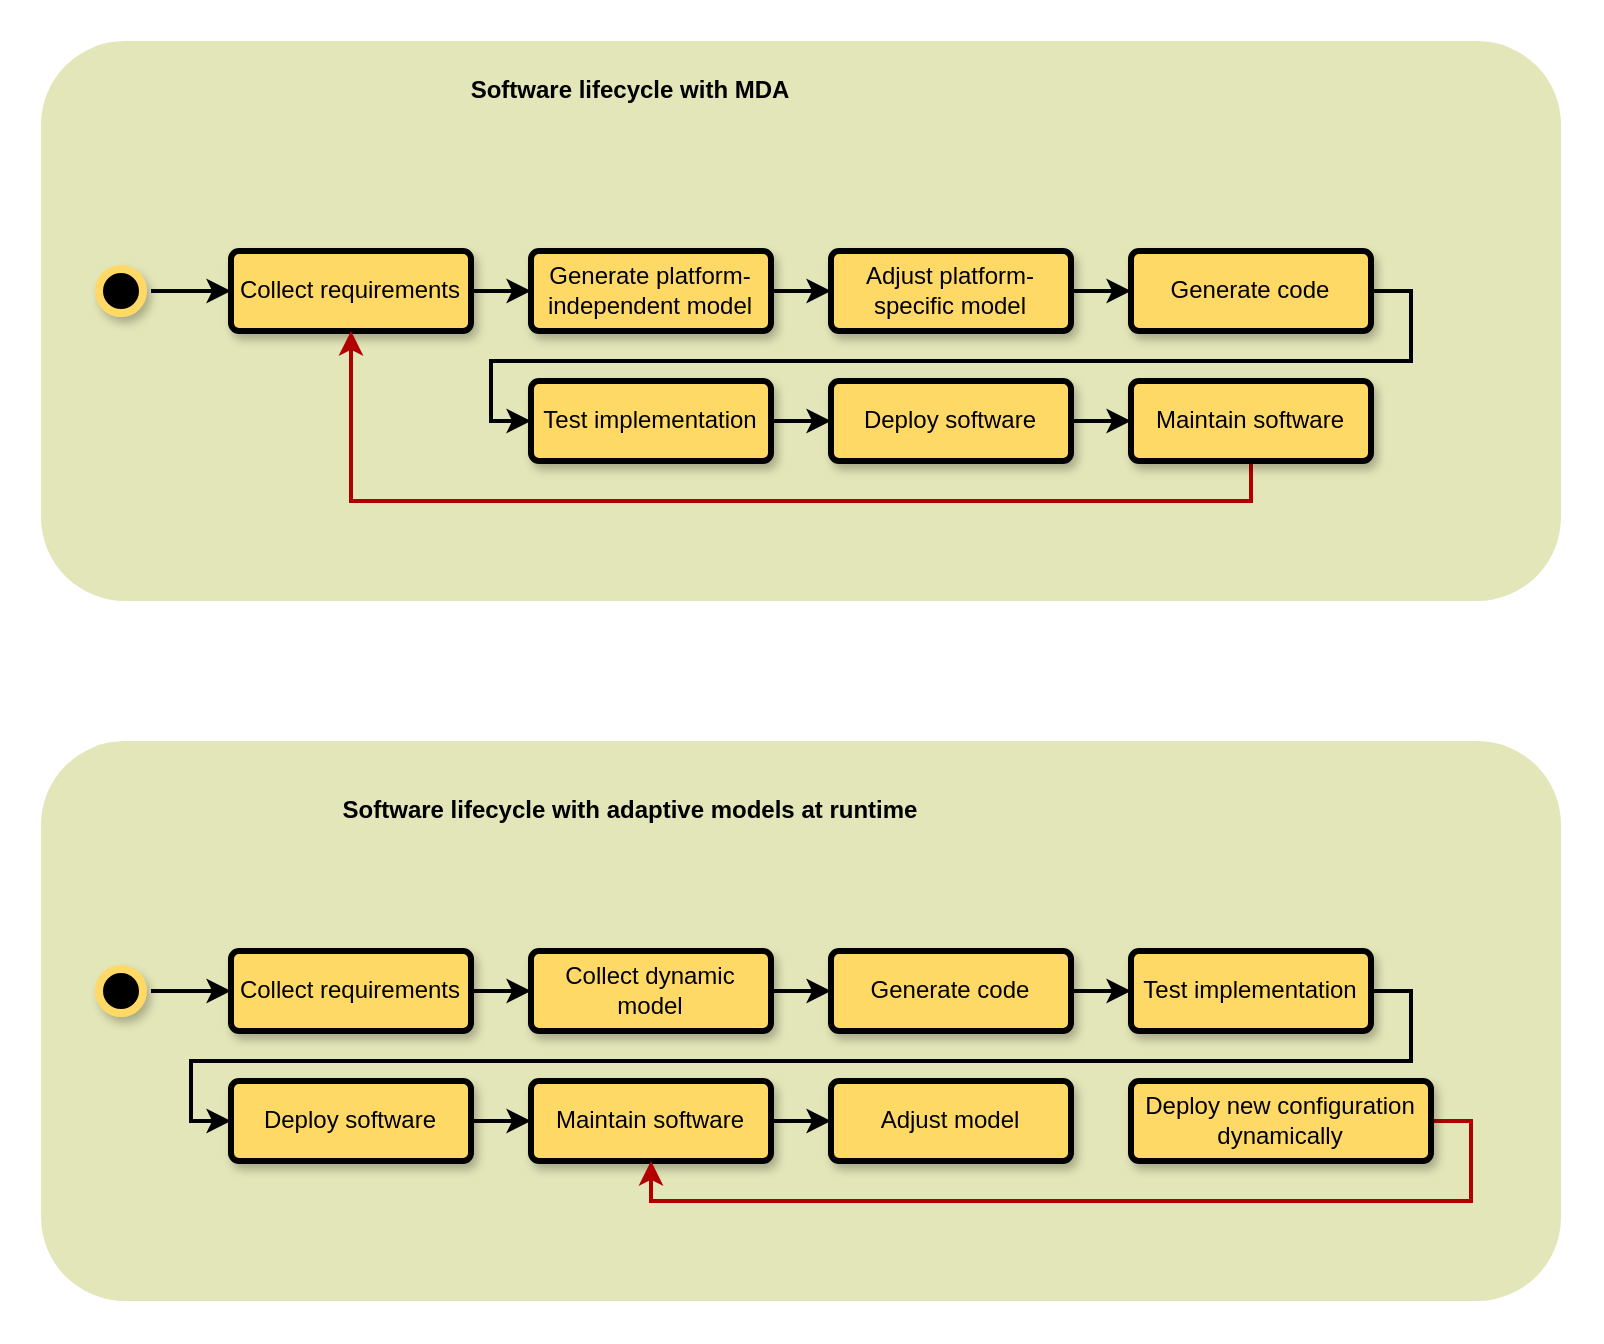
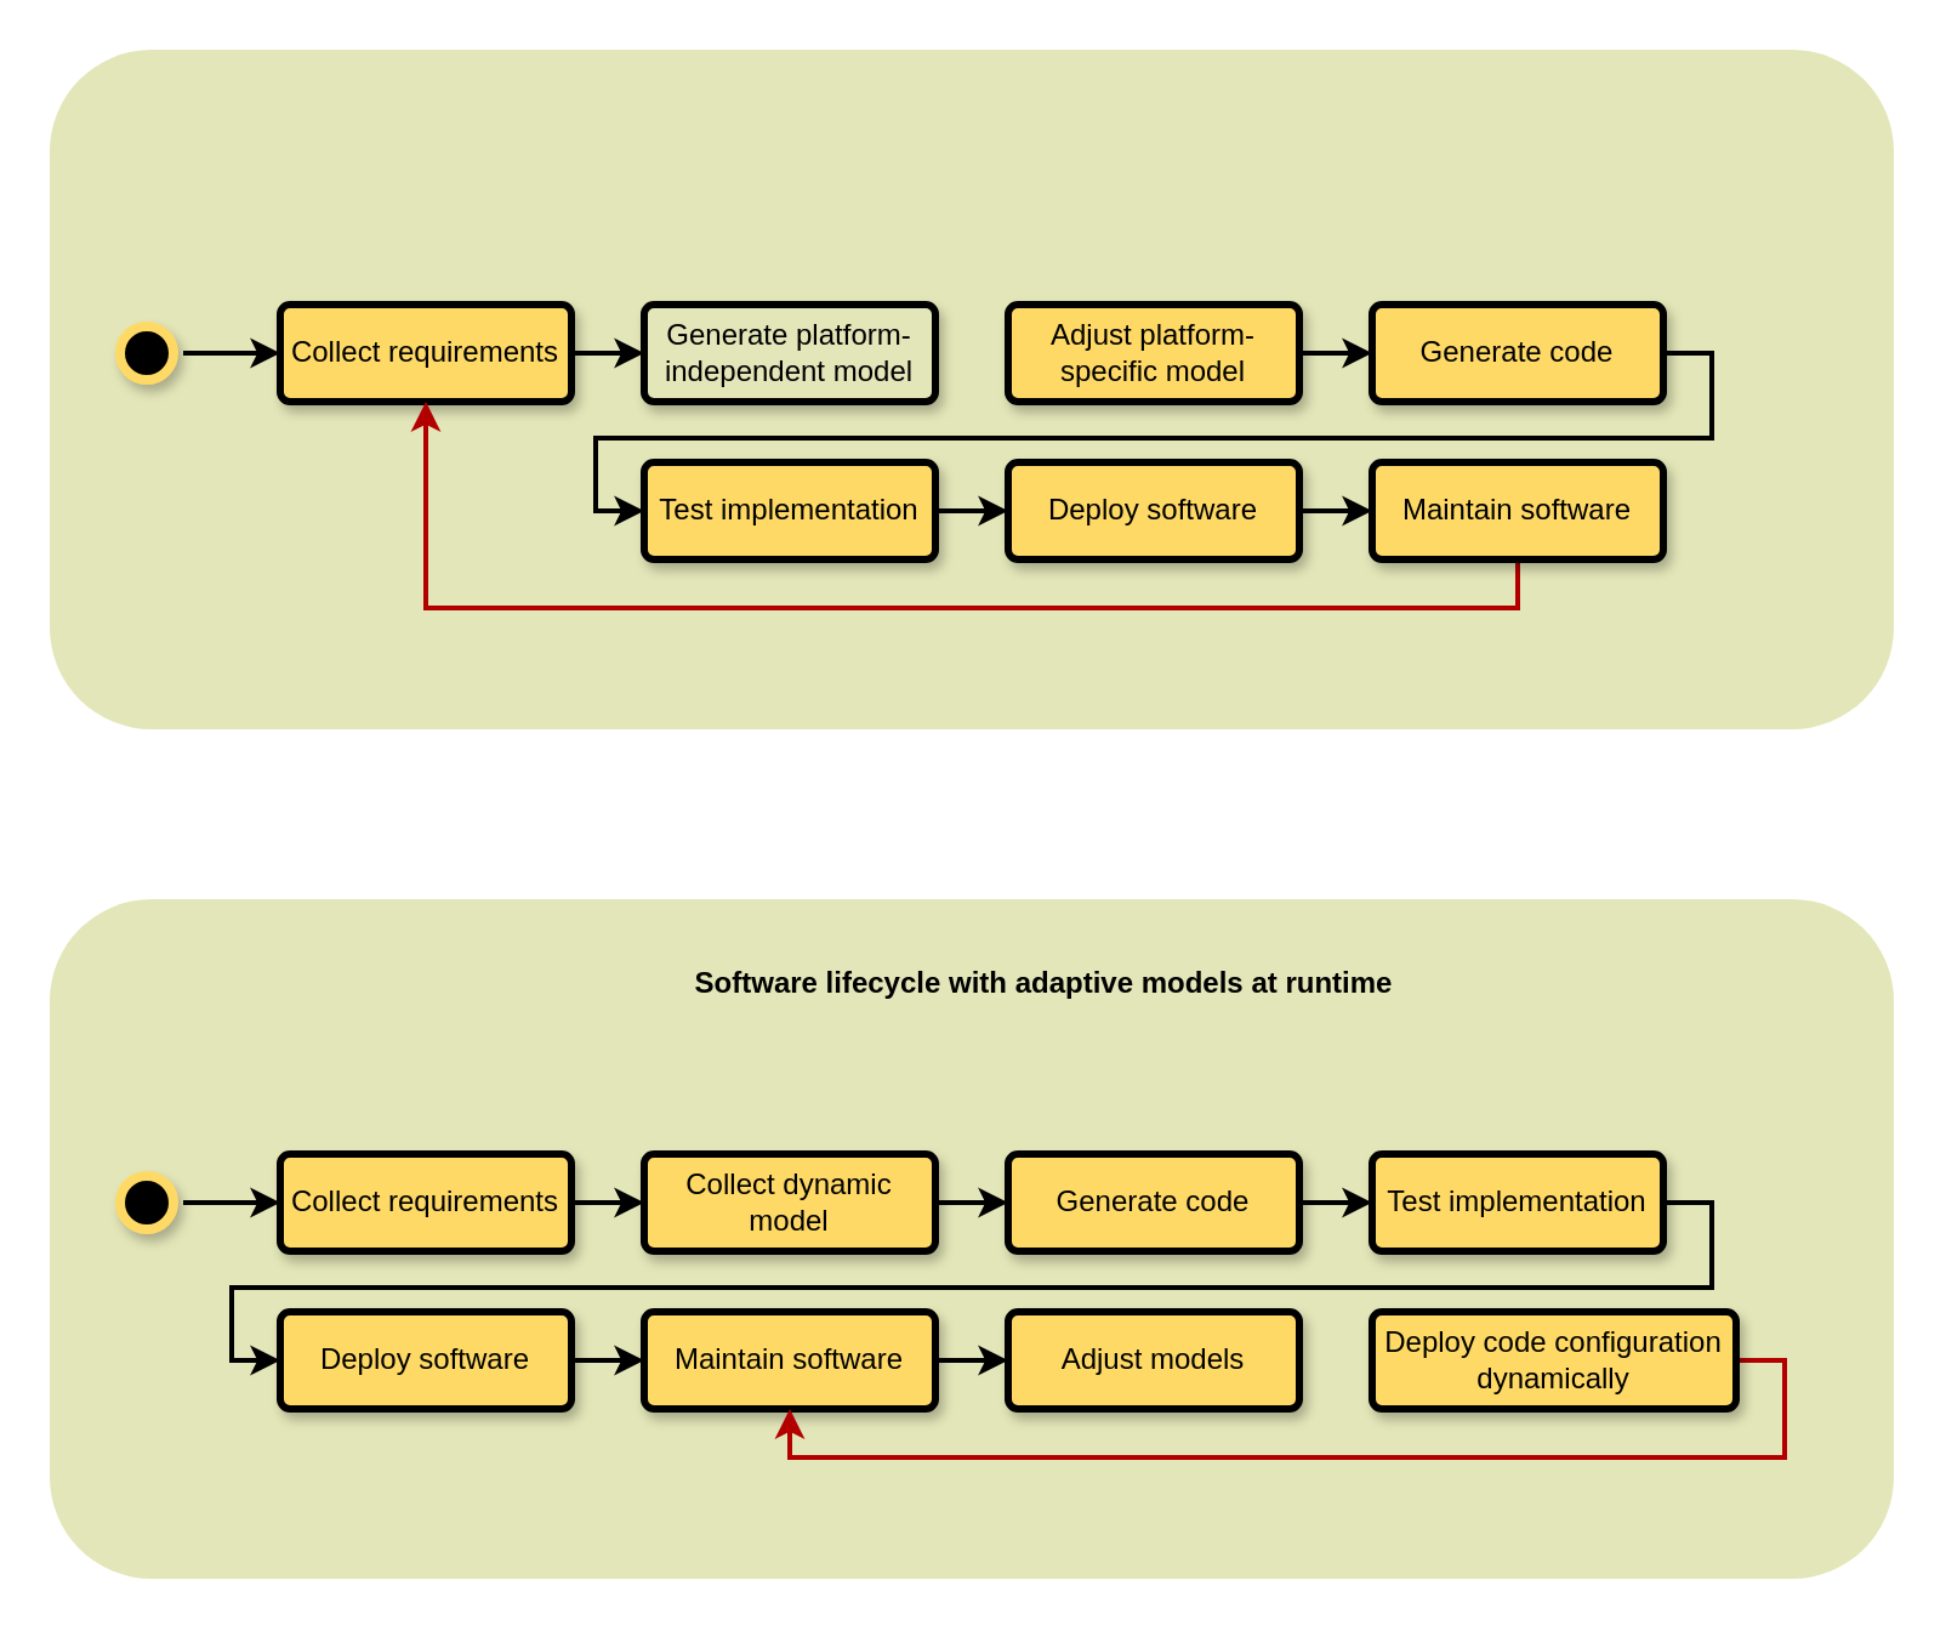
- <mxCell id="3" value="&lt;b&gt;Software lifecycle with MDA&lt;/b&gt;" style="text;html=1;strokeColor=none;fillColor=none;align=center;verticalAlign=middle;whiteSpace=wrap;rounded=0;strokeWidth=2;" vertex="1" parent="1"><mxGeometry x="115" y="30" width="400" height="30" as="geometry" /></mxCell>
- <mxCell id="8" value="Generate platform-independent model" style="rounded=1;arcSize=10;whiteSpace=wrap;html=1;align=center;strokeColor=#000000;strokeWidth=3;fillColor=#FFD966;perimeterSpacing=0;shadow=1;" vertex="1" parent="1"><mxGeometry x="265" y="125" width="120" height="40" as="geometry" /></mxCell>
+ <mxCell id="8" value="Generate platform-independent model" style="rounded=1;arcSize=10;whiteSpace=wrap;html=1;align=center;strokeColor=#000000;strokeWidth=3;fillColor=#e3e6b8;perimeterSpacing=0;shadow=1;" vertex="1" parent="1"><mxGeometry x="265" y="125" width="120" height="40" as="geometry" /></mxCell>
- <mxCell id="7" style="edgeStyle=orthogonalEdgeStyle;rounded=0;orthogonalLoop=1;jettySize=auto;html=1;exitX=1;exitY=0.5;exitDx=0;exitDy=0;entryX=0;entryY=0.5;entryDx=0;entryDy=0;strokeWidth=2;" edge="1" parent="1" source="8" target="10"><mxGeometry relative="1" as="geometry" /></mxCell>
- <mxCell id="21" value="&lt;b&gt;Software lifecycle with adaptive models at runtime&lt;/b&gt;" style="text;html=1;strokeColor=none;fillColor=none;align=center;verticalAlign=middle;whiteSpace=wrap;rounded=0;strokeWidth=2;" vertex="1" parent="1"><mxGeometry x="115" y="390" width="400" height="30" as="geometry" /></mxCell>
+ <mxCell id="21" value="&lt;b&gt;Software lifecycle with adaptive models at runtime&lt;/b&gt;" style="text;html=1;strokeColor=none;fillColor=none;align=center;verticalAlign=middle;whiteSpace=wrap;rounded=0;strokeWidth=2;" vertex="1" parent="1"><mxGeometry x="230" y="390" width="400" height="30" as="geometry" /></mxCell>
- <mxCell id="36" value="Adjust model" style="rounded=1;arcSize=10;whiteSpace=wrap;html=1;align=center;strokeColor=#000000;strokeWidth=3;fillColor=#FFD966;perimeterSpacing=0;shadow=1;" vertex="1" parent="1"><mxGeometry x="415" y="540" width="120" height="40" as="geometry" /></mxCell>
+ <mxCell id="36" value="Adjust models" style="rounded=1;arcSize=10;whiteSpace=wrap;html=1;align=center;strokeColor=#000000;strokeWidth=3;fillColor=#FFD966;perimeterSpacing=0;shadow=1;" vertex="1" parent="1"><mxGeometry x="415" y="540" width="120" height="40" as="geometry" /></mxCell>
- <mxCell id="38" value="Deploy new configuration dynamically" style="rounded=1;arcSize=10;whiteSpace=wrap;html=1;align=center;strokeColor=#000000;strokeWidth=3;fillColor=#FFD966;perimeterSpacing=0;shadow=1;" vertex="1" parent="1"><mxGeometry x="565" y="540" width="150" height="40" as="geometry" /></mxCell>
+ <mxCell id="38" value="Deploy code configuration dynamically" style="rounded=1;arcSize=10;whiteSpace=wrap;html=1;align=center;strokeColor=#000000;strokeWidth=3;fillColor=#FFD966;perimeterSpacing=0;shadow=1;" vertex="1" parent="1"><mxGeometry x="565" y="540" width="150" height="40" as="geometry" /></mxCell>
